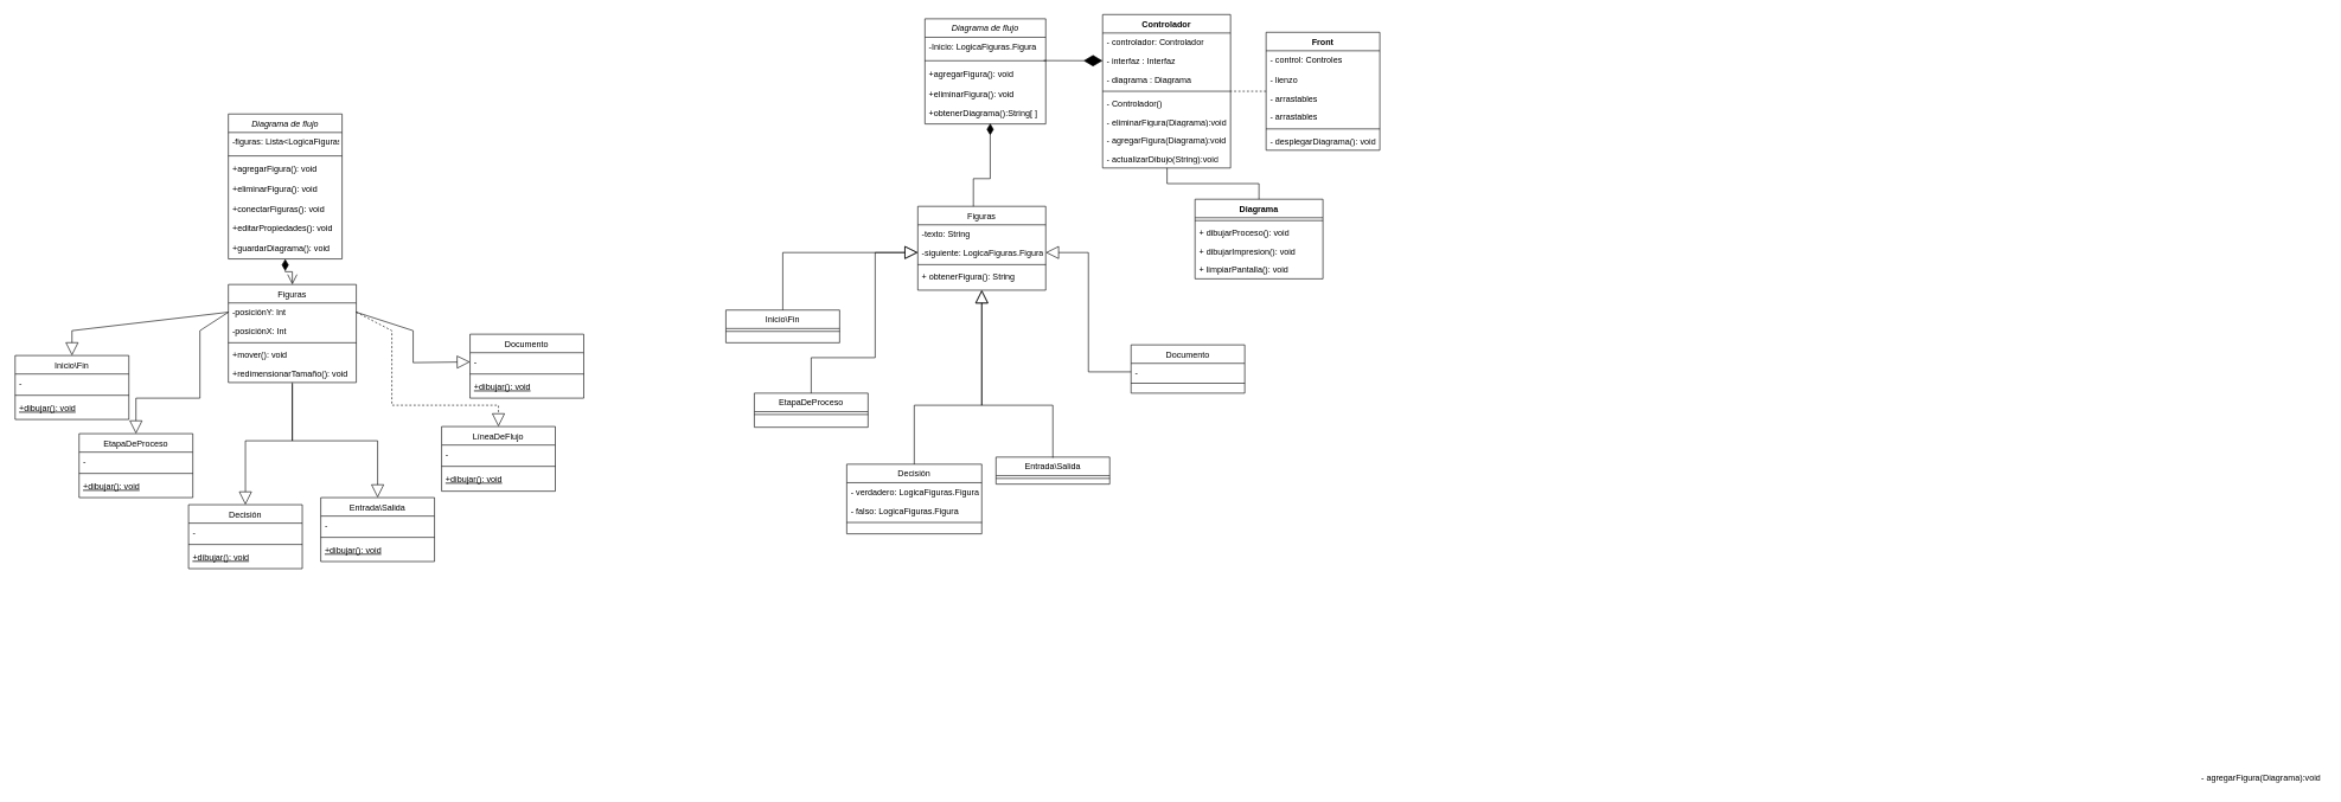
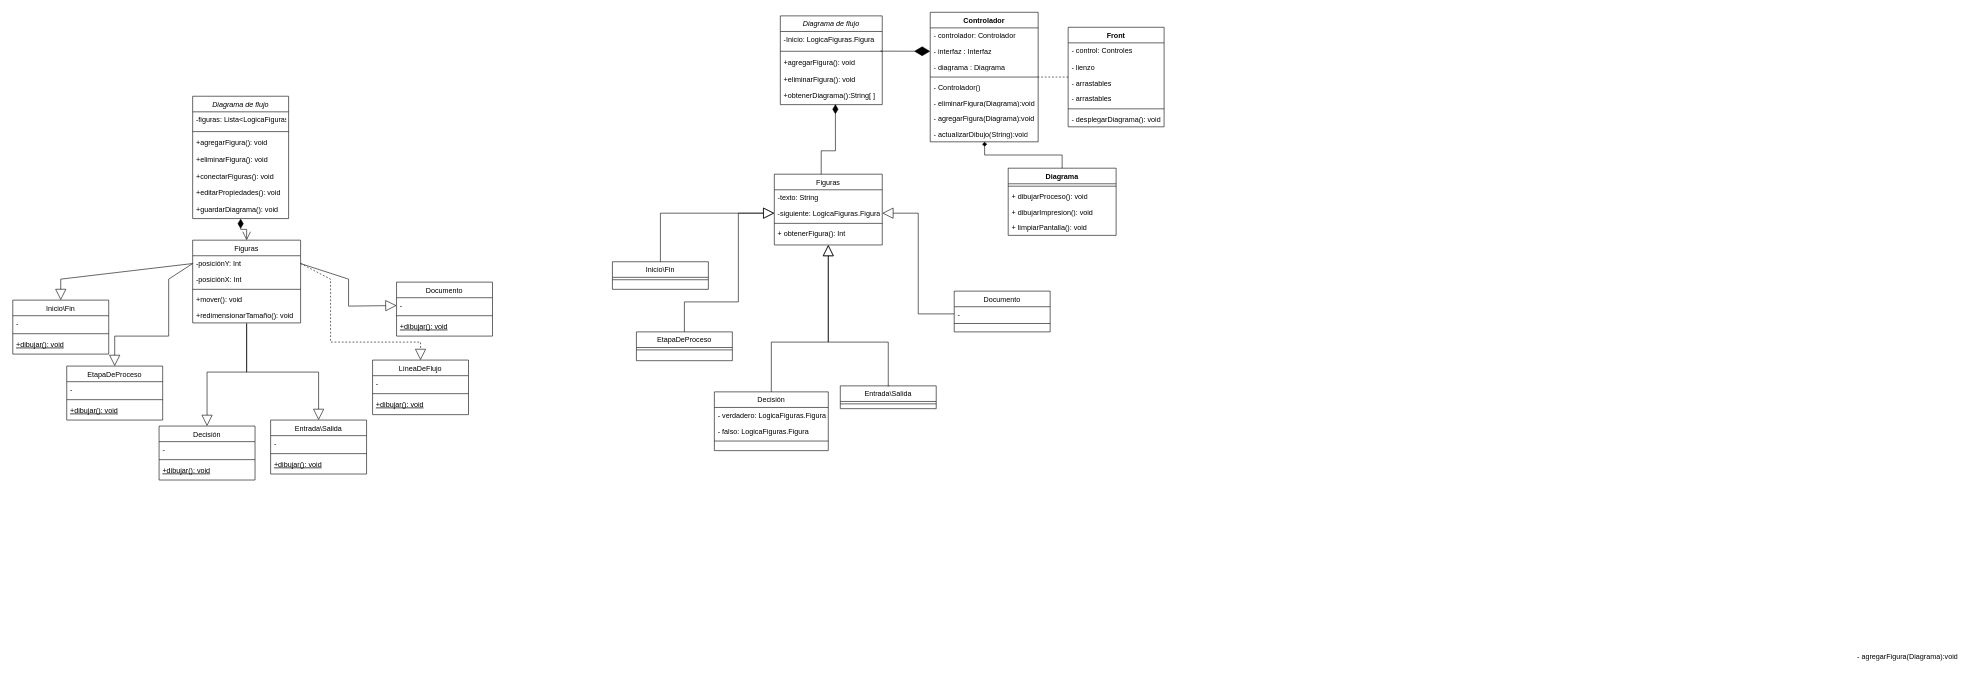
- <mxCell id="101" value="" style="endArrow=none;html=1;edgeStyle=orthogonalEdgeStyle;rounded=0;entryX=0.504;entryY=0.996;entryDx=0;entryDy=0;entryPerimeter=0;exitX=0.5;exitY=0;exitDx=0;exitDy=0;" parent="1" source="96" target="93" edge="1"><mxGeometry relative="1" as="geometry"><mxPoint x="1650" y="260" as="sourcePoint" /><mxPoint x="1810" y="260" as="targetPoint" /></mxGeometry></mxCell>
+ <mxCell id="101" value="" style="endArrow=diamond;html=1;edgeStyle=orthogonalEdgeStyle;rounded=0;entryX=0.504;entryY=0.996;entryDx=0;entryDy=0;entryPerimeter=0;exitX=0.5;exitY=0;exitDx=0;exitDy=0;" parent="1" source="96" target="93" edge="1"><mxGeometry relative="1" as="geometry"><mxPoint x="1650" y="260" as="sourcePoint" /><mxPoint x="1810" y="260" as="targetPoint" /></mxGeometry></mxCell>
- <mxCell id="61" value="+ obtenerFigura(): String" style="text;align=left;verticalAlign=top;spacingLeft=4;spacingRight=4;overflow=hidden;rotatable=0;points=[[0,0.5],[1,0.5]];portConstraint=eastwest;" parent="57" vertex="1"><mxGeometry y="86" width="180" height="26" as="geometry" /></mxCell>
+ <mxCell id="61" value="+ obtenerFigura(): Int" style="text;align=left;verticalAlign=top;spacingLeft=4;spacingRight=4;overflow=hidden;rotatable=0;points=[[0,0.5],[1,0.5]];portConstraint=eastwest;" parent="57" vertex="1"><mxGeometry y="86" width="180" height="26" as="geometry" /></mxCell>
